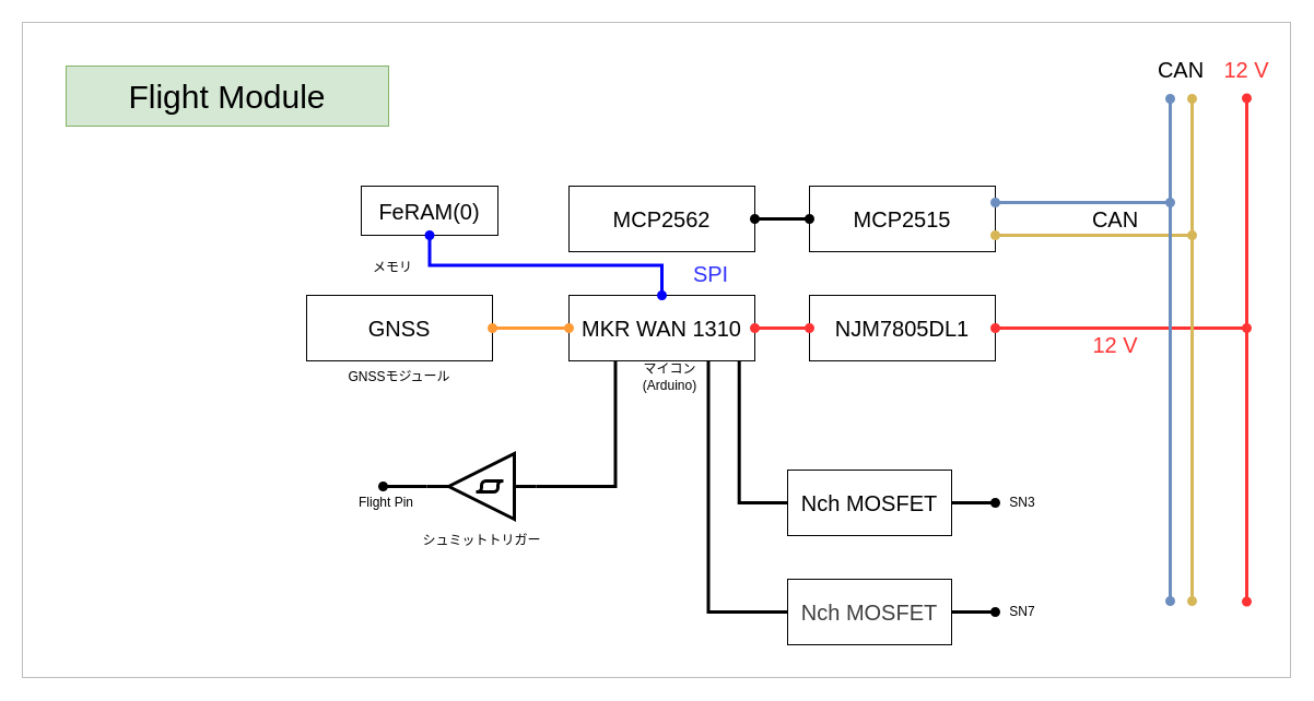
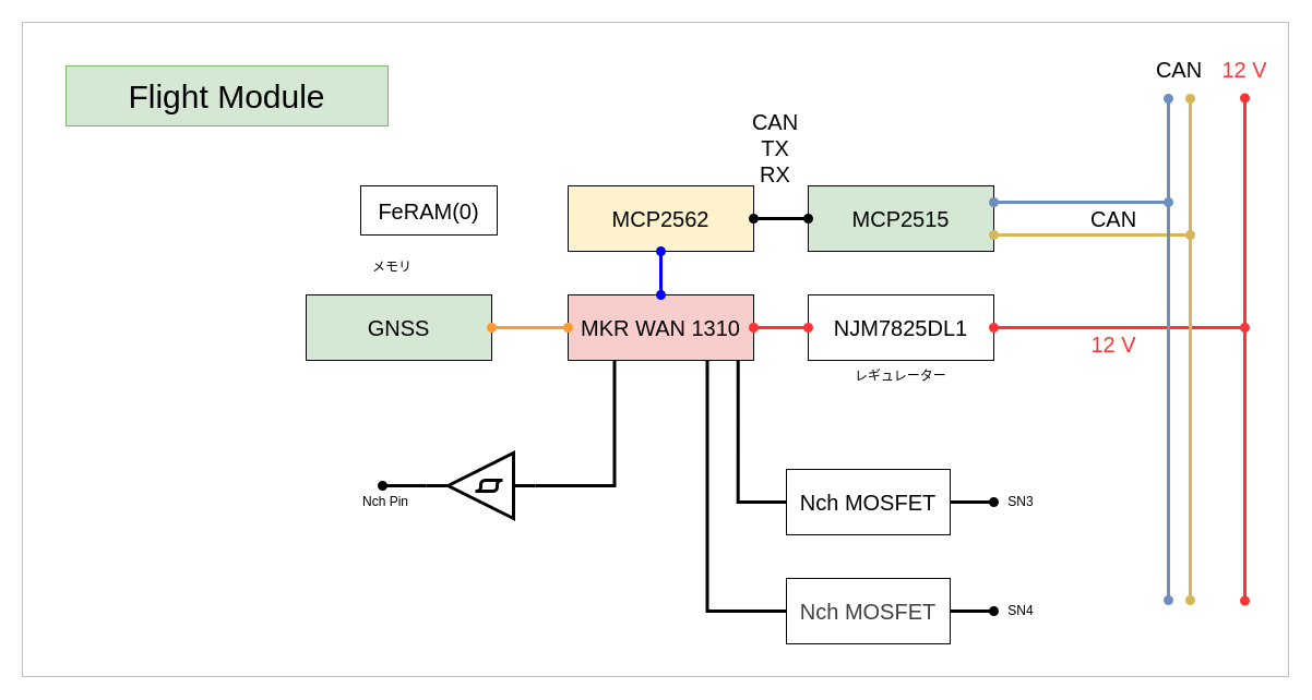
+ <mxCell id="13" value="&lt;font style=&quot;font-size: 20px; color: rgb(0, 0, 0);&quot;&gt;CAN TX RX&lt;/font&gt;" style="text;html=1;align=center;verticalAlign=middle;whiteSpace=wrap;rounded=0;" parent="1" vertex="1"><mxGeometry x="680" y="100" width="60" height="70" as="geometry" /></mxCell>
- <mxCell id="9" value="&lt;span style=&quot;font-size: 20px;&quot;&gt;MCP2562&lt;/span&gt;" style="rounded=0;whiteSpace=wrap;html=1;" parent="1" vertex="1"><mxGeometry x="520" y="170" width="170" height="60" as="geometry" /></mxCell>
+ <mxCell id="9" value="&lt;span style=&quot;font-size: 20px;&quot;&gt;MCP2562&lt;/span&gt;" style="rounded=0;whiteSpace=wrap;html=1;fillColor=#fff2cc;" parent="1" vertex="1"><mxGeometry x="520" y="170" width="170" height="60" as="geometry" /></mxCell>
- <mxCell id="8" value="&lt;span style=&quot;font-size: 20px;&quot;&gt;MCP2515&lt;/span&gt;" style="rounded=0;whiteSpace=wrap;html=1;" parent="1" vertex="1"><mxGeometry x="740" y="170" width="170" height="60" as="geometry" /></mxCell>
+ <mxCell id="8" value="&lt;span style=&quot;font-size: 20px;&quot;&gt;MCP2515&lt;/span&gt;" style="rounded=0;whiteSpace=wrap;html=1;fillColor=#d5e8d4;" parent="1" vertex="1"><mxGeometry x="740" y="170" width="170" height="60" as="geometry" /></mxCell>
+ <mxCell id="10" value="" style="endArrow=oval;html=1;entryX=0.5;entryY=1;entryDx=0;entryDy=0;exitX=0.5;exitY=0;exitDx=0;exitDy=0;strokeWidth=3;startArrow=oval;startFill=1;endFill=1;strokeColor=#0000FF;" parent="1" source="4" target="9" edge="1"><mxGeometry width="50" height="50" relative="1" as="geometry"><mxPoint x="590" y="280" as="sourcePoint" /><mxPoint x="630" y="240" as="targetPoint" /></mxGeometry></mxCell>
- <mxCell id="38" value="" style="endArrow=oval;html=1;entryX=0.5;entryY=1;entryDx=0;entryDy=0;exitX=0.5;exitY=0;exitDx=0;exitDy=0;strokeWidth=3;startArrow=oval;startFill=1;endFill=1;strokeColor=#0000FF;edgeStyle=orthogonalEdgeStyle;rounded=0;curved=0;" edge="1" parent="1" source="4" target="21"><mxGeometry width="50" height="50" relative="1" as="geometry"><mxPoint x="615" y="280" as="sourcePoint" /><mxPoint x="615" y="240" as="targetPoint" /></mxGeometry></mxCell>
- <mxCell id="12" value="&lt;font style=&quot;color: rgb(51, 51, 255); font-size: 20px;&quot;&gt;SPI&lt;/font&gt;" style="text;html=1;align=center;verticalAlign=middle;whiteSpace=wrap;rounded=0;" parent="1" vertex="1"><mxGeometry x="620" y="230" width="60" height="40" as="geometry" /></mxCell>
- <mxCell id="18" value="&lt;span style=&quot;font-size: 20px;&quot;&gt;GNSS&lt;/span&gt;" style="rounded=0;whiteSpace=wrap;html=1;" parent="1" vertex="1"><mxGeometry x="280" y="270" width="170" height="60" as="geometry" /></mxCell>
+ <mxCell id="18" value="&lt;span style=&quot;font-size: 20px;&quot;&gt;GNSS&lt;/span&gt;" style="rounded=0;whiteSpace=wrap;html=1;fillColor=#d5e8d4;" parent="1" vertex="1"><mxGeometry x="280" y="270" width="170" height="60" as="geometry" /></mxCell>
- <mxCell id="4" value="&lt;font style=&quot;font-size: 20px;&quot;&gt;MKR WAN 1310&lt;/font&gt;" style="rounded=0;whiteSpace=wrap;html=1;" parent="1" vertex="1"><mxGeometry x="520" y="270" width="170" height="60" as="geometry" /></mxCell>
+ <mxCell id="4" value="&lt;font style=&quot;font-size: 20px;&quot;&gt;MKR WAN 1310&lt;/font&gt;" style="rounded=0;whiteSpace=wrap;html=1;fillColor=#f8cecc;" parent="1" vertex="1"><mxGeometry x="520" y="270" width="170" height="60" as="geometry" /></mxCell>
- <mxCell id="6" value="&lt;font style=&quot;font-size: 20px;&quot;&gt;NJM7805DL1&lt;/font&gt;" style="rounded=0;whiteSpace=wrap;html=1;" parent="1" vertex="1"><mxGeometry x="740" y="270" width="170" height="60" as="geometry" /></mxCell>
+ <mxCell id="6" value="&lt;font style=&quot;font-size: 20px;&quot;&gt;NJM7825DL1&lt;/font&gt;" style="rounded=0;whiteSpace=wrap;html=1;" parent="1" vertex="1"><mxGeometry x="740" y="270" width="170" height="60" as="geometry" /></mxCell>
- <mxCell id="22" value="GNSSモジュール" style="text;html=1;align=center;verticalAlign=middle;whiteSpace=wrap;rounded=0;" parent="1" vertex="1"><mxGeometry x="280" y="330" width="170" height="30" as="geometry" /></mxCell>
- <mxCell id="5" value="マイコン (Arduino)" style="text;html=1;align=center;verticalAlign=middle;whiteSpace=wrap;rounded=0;" parent="1" vertex="1"><mxGeometry x="565" y="330" width="95" height="30" as="geometry" /></mxCell>
+ <mxCell id="7" value="レギュレーター" style="text;html=1;align=center;verticalAlign=middle;whiteSpace=wrap;rounded=0;" parent="1" vertex="1"><mxGeometry x="740" y="330" width="170" height="30" as="geometry" /></mxCell>
- <mxCell id="42" value="Flight Pin" style="text;html=1;align=center;verticalAlign=middle;whiteSpace=wrap;rounded=0;" vertex="1" parent="1"><mxGeometry x="317.5" y="445" width="70" height="30" as="geometry" /></mxCell>
+ <mxCell id="42" value="Nch Pin" style="text;html=1;align=center;verticalAlign=middle;whiteSpace=wrap;rounded=0;" vertex="1" parent="1"><mxGeometry x="317.5" y="445" width="70" height="30" as="geometry" /></mxCell>
- <mxCell id="43" value="シュミットトリガー" style="text;html=1;align=center;verticalAlign=middle;whiteSpace=wrap;rounded=0;" vertex="1" parent="1"><mxGeometry x="377.5" y="480" width="125" height="30" as="geometry" /></mxCell>
- <mxCell id="37" value="SN7" style="text;html=1;align=center;verticalAlign=middle;whiteSpace=wrap;rounded=0;" parent="1" vertex="1"><mxGeometry x="910" y="545" width="50" height="30" as="geometry" /></mxCell>
+ <mxCell id="37" value="SN4" style="text;html=1;align=center;verticalAlign=middle;whiteSpace=wrap;rounded=0;" parent="1" vertex="1"><mxGeometry x="910" y="545" width="50" height="30" as="geometry" /></mxCell>
